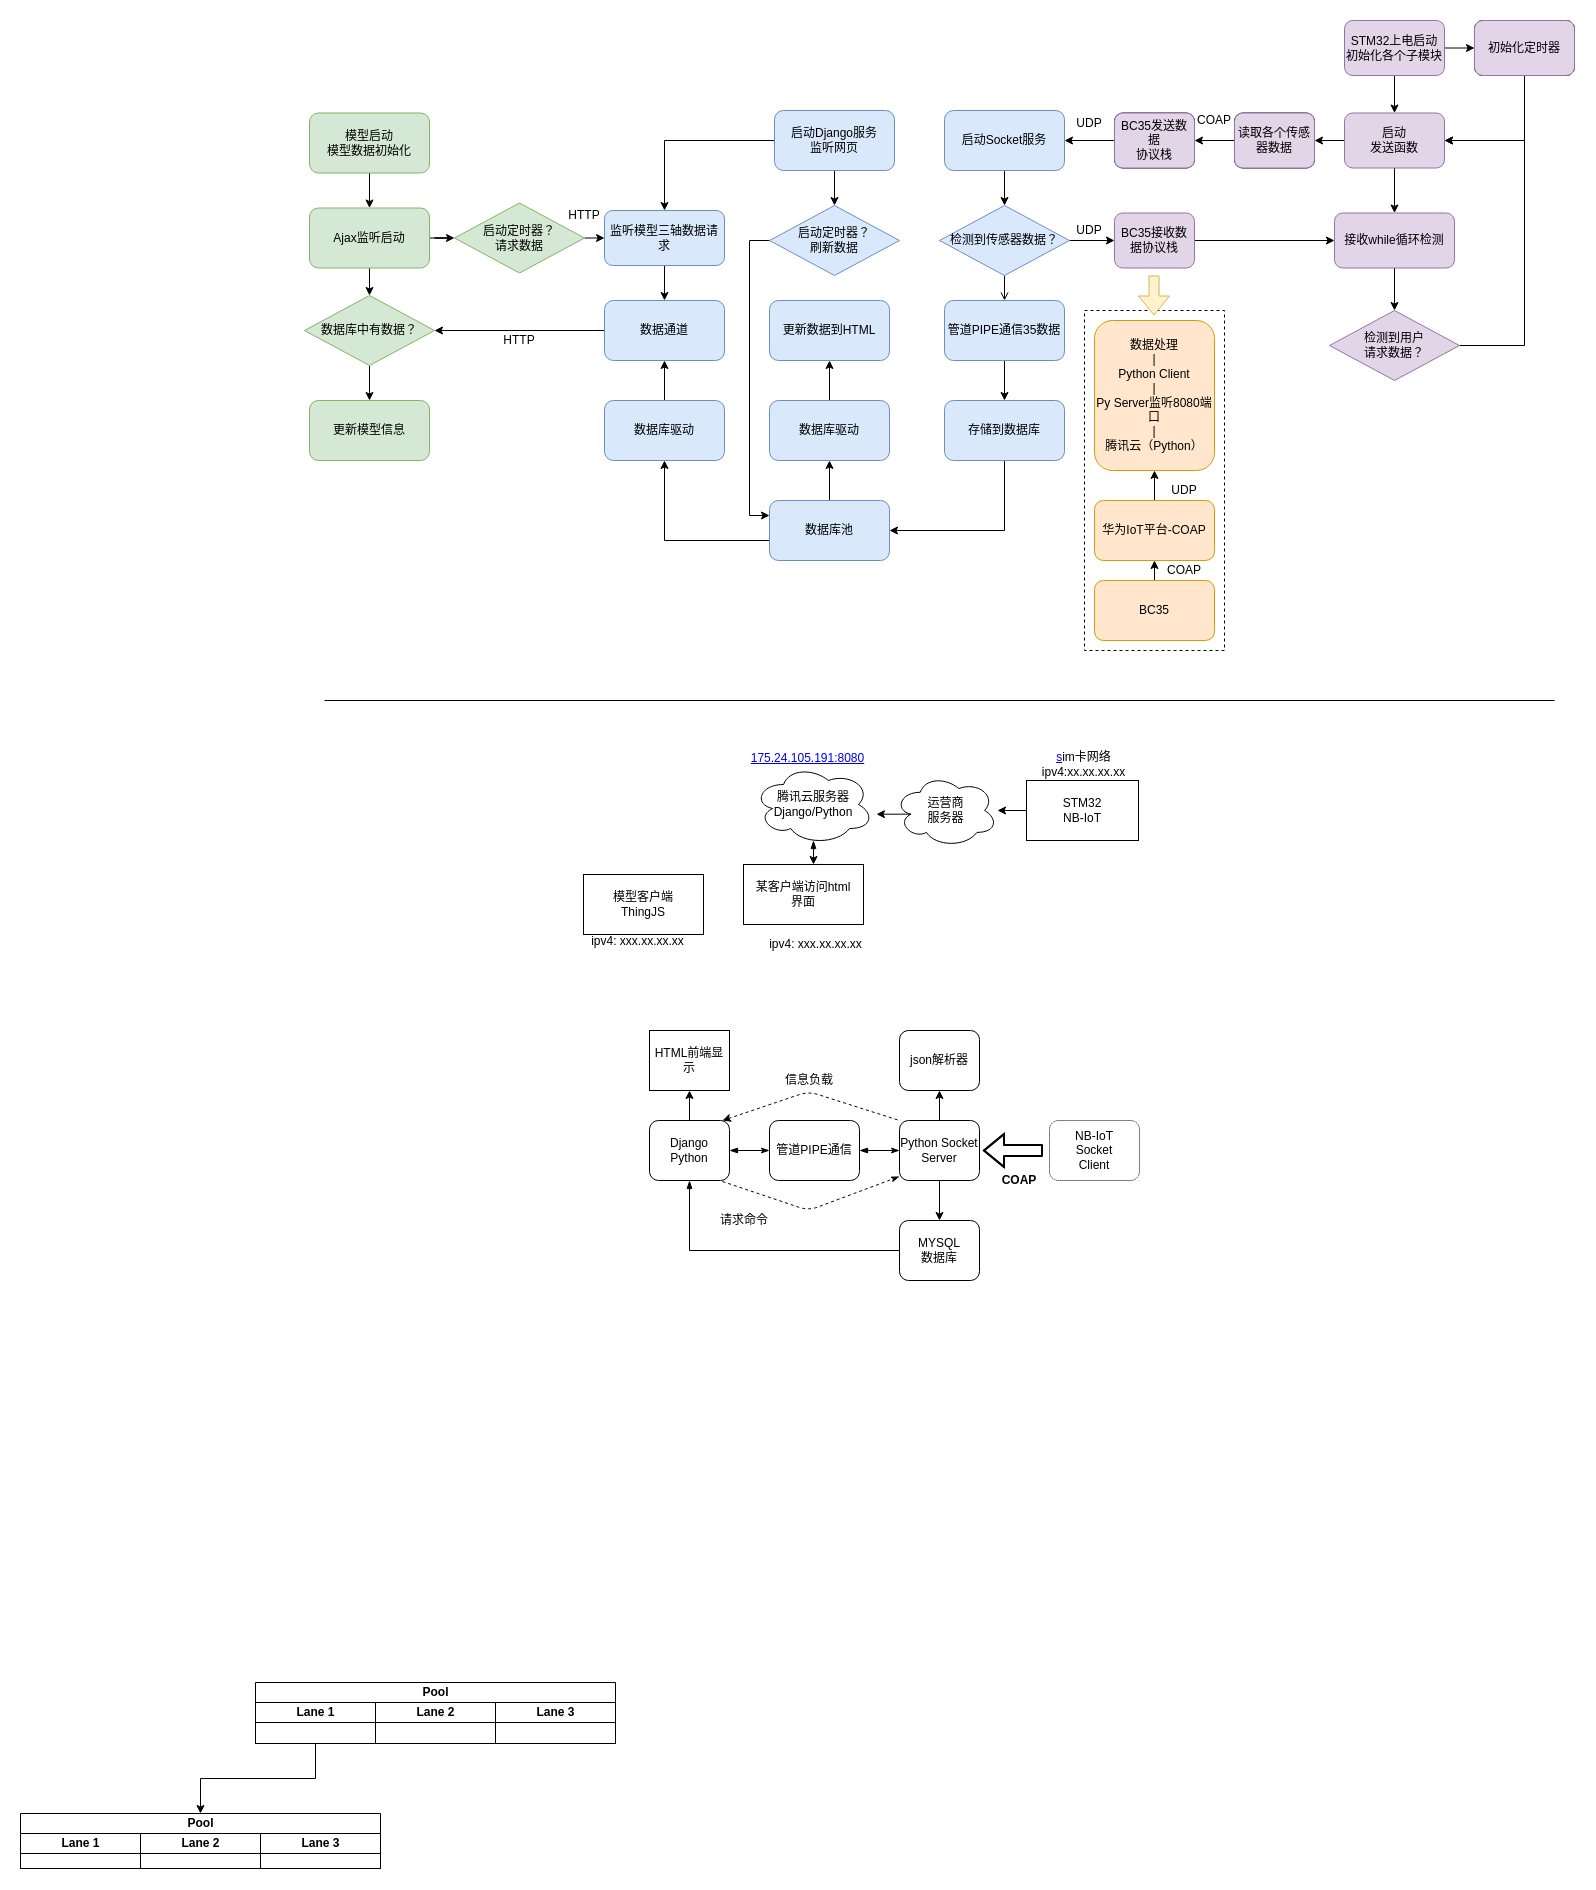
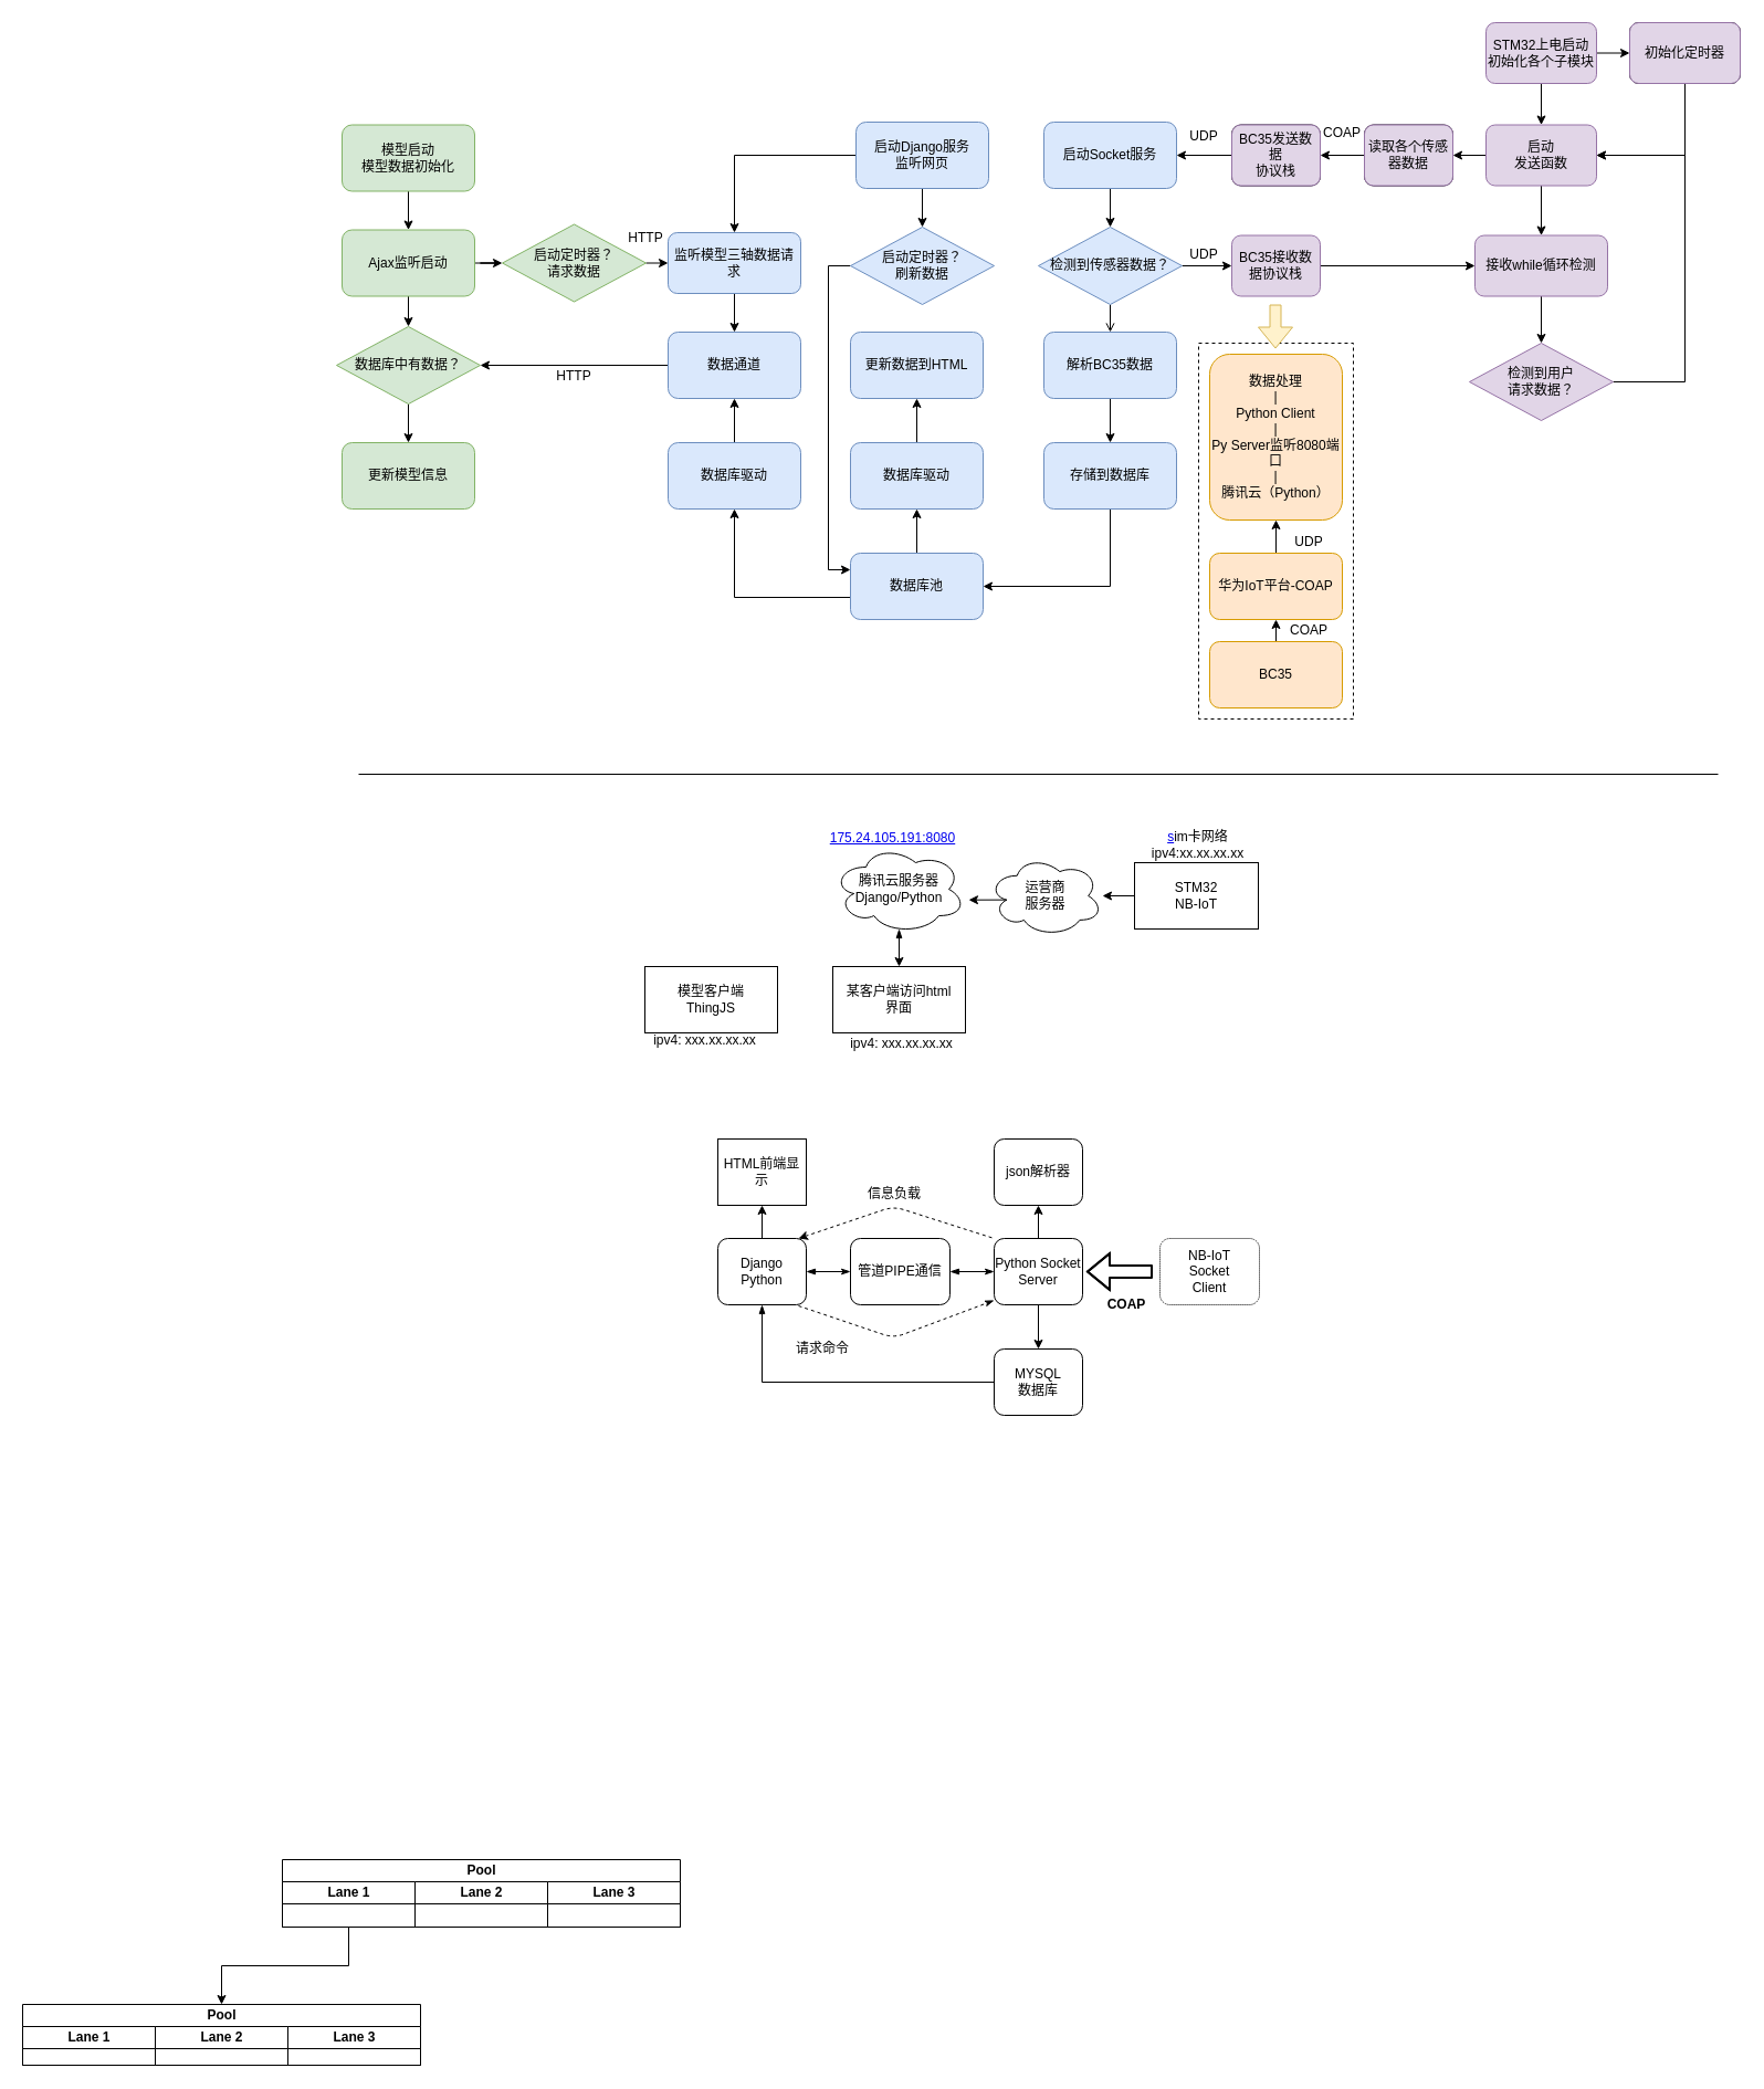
- <mxCell id="7" value="管道PIPE通信35数据" style="rounded=1;whiteSpace=wrap;html=1;fillColor=#dae8fc;strokeColor=#6c8ebf;" parent="1" vertex="1"><mxGeometry x="944" y="300" width="120" height="60" as="geometry" /></mxCell>
+ <mxCell id="7" value="解析BC35数据" style="rounded=1;whiteSpace=wrap;html=1;fillColor=#dae8fc;strokeColor=#6c8ebf;" parent="1" vertex="1"><mxGeometry x="944" y="300" width="120" height="60" as="geometry" /></mxCell>
- <mxCell id="77" value="某客户端访问html&lt;br&gt;界面" style="rounded=0;whiteSpace=wrap;html=1;shadow=0;" parent="1" vertex="1"><mxGeometry x="743" y="864" width="120" height="60" as="geometry" /></mxCell>
+ <mxCell id="77" value="某客户端访问html&lt;br&gt;界面" style="rounded=0;whiteSpace=wrap;html=1;shadow=0;" parent="1" vertex="1"><mxGeometry x="753" y="874" width="120" height="60" as="geometry" /></mxCell>
